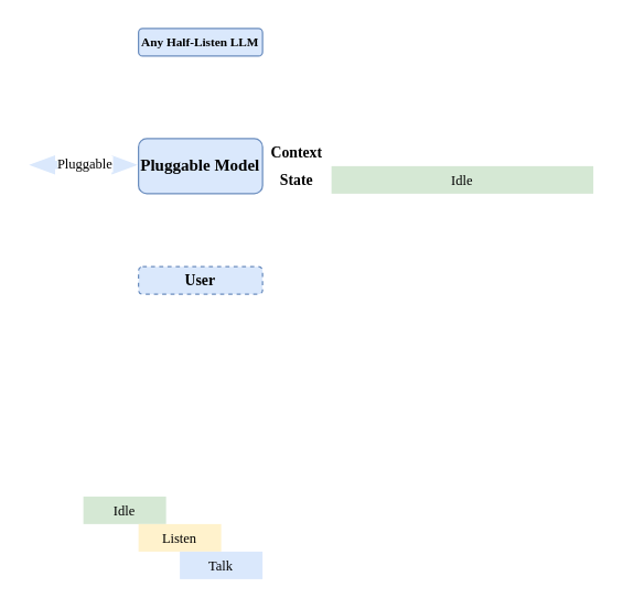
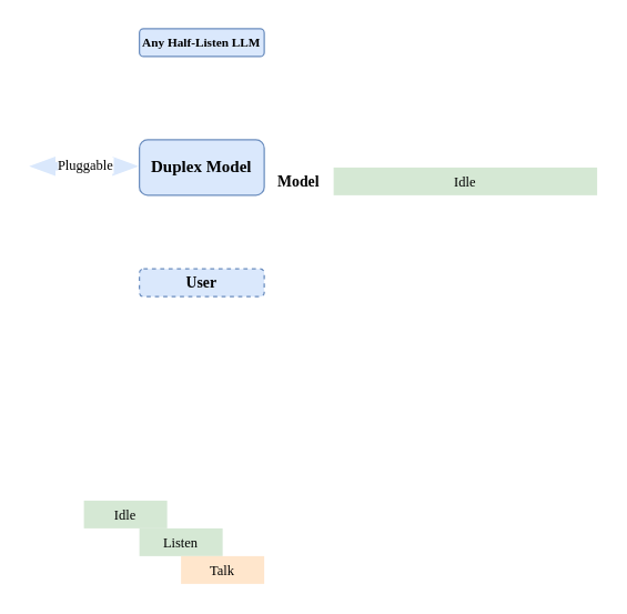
- <mxCell id="12" value="Context" style="text;html=1;align=center;verticalAlign=middle;whiteSpace=wrap;rounded=0;fontSize=11;fontFamily=Times New Roman;fontStyle=1" vertex="1" parent="1"><mxGeometry x="190" y="100" width="50" height="20" as="geometry" /></mxCell>
- <mxCell id="5" value="&lt;font face=&quot;Times New Roman&quot;&gt;Pluggable Model&lt;/font&gt;" style="rounded=1;whiteSpace=wrap;html=1;fontSize=12;fillColor=#dae8fc;strokeColor=#6c8ebf;glass=0;shadow=0;comic=0;enumerate=0;fontStyle=1" vertex="1" parent="1"><mxGeometry x="100" y="100" width="90" height="40" as="geometry" /></mxCell>
+ <mxCell id="5" value="&lt;font face=&quot;Times New Roman&quot;&gt;Duplex Model&lt;/font&gt;" style="rounded=1;whiteSpace=wrap;html=1;fontSize=12;fillColor=#dae8fc;strokeColor=#6c8ebf;glass=0;shadow=0;comic=0;enumerate=0;fontStyle=1" vertex="1" parent="1"><mxGeometry x="100" y="100" width="90" height="40" as="geometry" /></mxCell>
- <mxCell id="8" value="State" style="text;html=1;align=center;verticalAlign=middle;whiteSpace=wrap;rounded=0;fontSize=11;fontFamily=Times New Roman;fontStyle=1" vertex="1" parent="1"><mxGeometry x="200" y="120" width="30" height="20" as="geometry" /></mxCell>
+ <mxCell id="8" value="Model" style="text;html=1;align=center;verticalAlign=middle;whiteSpace=wrap;rounded=0;fontSize=11;fontFamily=Times New Roman;fontStyle=1" vertex="1" parent="1"><mxGeometry x="200" y="120" width="30" height="20" as="geometry" /></mxCell>
- <mxCell id="10" value="Listen" style="rounded=0;whiteSpace=wrap;html=1;strokeColor=none;fillColor=#fff2cc;fontSize=10;fontFamily=Times New Roman;" vertex="1" parent="1"><mxGeometry x="100" y="380" width="60" height="20" as="geometry" /></mxCell>
+ <mxCell id="10" value="Listen" style="rounded=0;whiteSpace=wrap;html=1;strokeColor=none;fillColor=#d5e8d4;fontSize=10;fontFamily=Times New Roman;" vertex="1" parent="1"><mxGeometry x="100" y="380" width="60" height="20" as="geometry" /></mxCell>
- <mxCell id="11" value="Talk" style="rounded=0;whiteSpace=wrap;html=1;strokeColor=none;fillColor=#dae8fc;fontSize=10;fontFamily=Times New Roman;" vertex="1" parent="1"><mxGeometry x="130" y="400" width="60" height="20" as="geometry" /></mxCell>
+ <mxCell id="11" value="Talk" style="rounded=0;whiteSpace=wrap;html=1;strokeColor=none;fillColor=#ffe6cc;fontSize=10;fontFamily=Times New Roman;" vertex="1" parent="1"><mxGeometry x="130" y="400" width="60" height="20" as="geometry" /></mxCell>
